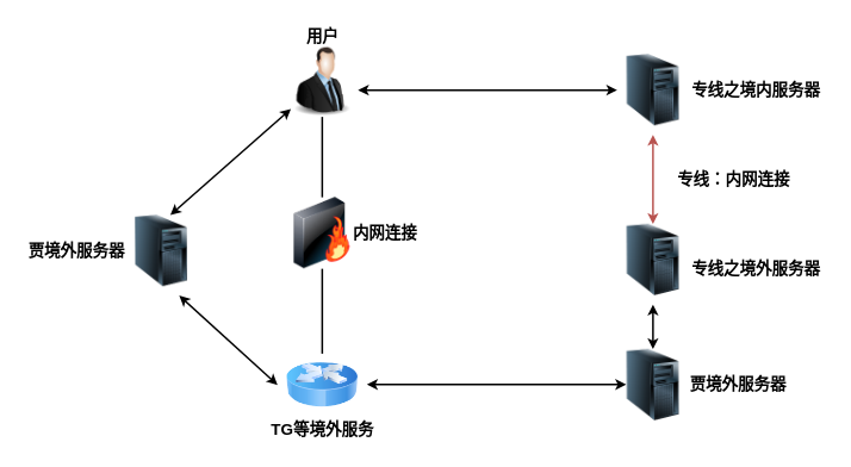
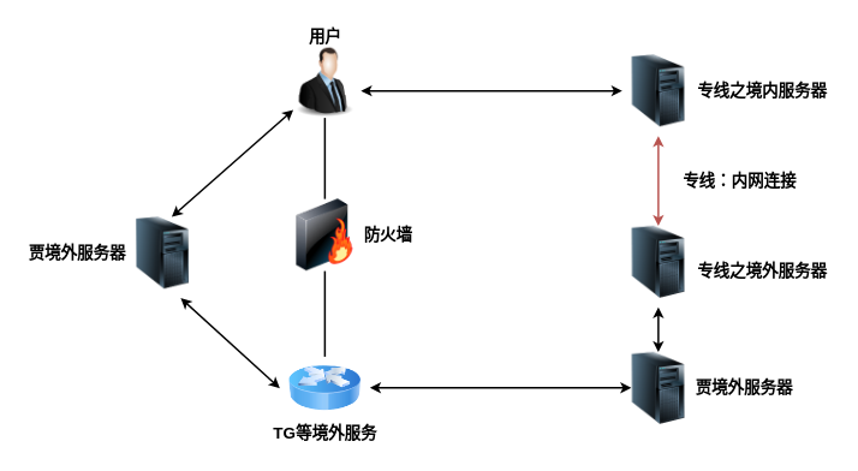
- <mxCell id="7" value="&lt;b&gt;&lt;font style=&quot;font-size: 18px;&quot;&gt;内网连接&lt;/font&gt;&lt;/b&gt;" style="text;html=1;align=center;verticalAlign=middle;resizable=0;points=[];autosize=1;strokeColor=none;fillColor=none;" vertex="1" parent="1"><mxGeometry x="390" y="240" width="80" height="40" as="geometry" /></mxCell>
+ <mxCell id="7" value="&lt;b&gt;&lt;font style=&quot;font-size: 18px;&quot;&gt;防火墙&lt;/font&gt;&lt;/b&gt;" style="text;html=1;align=center;verticalAlign=middle;resizable=0;points=[];autosize=1;strokeColor=none;fillColor=none;" vertex="1" parent="1"><mxGeometry x="390" y="240" width="80" height="40" as="geometry" /></mxCell>
